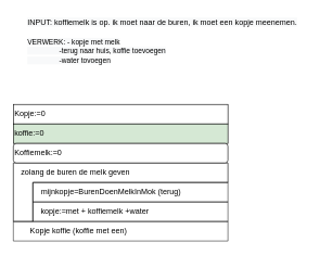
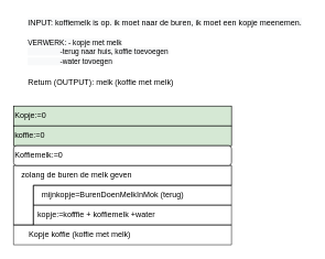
+ <mxCell id="4" value="Return (OUTPUT): melk (koffie met melk)" style="text;whiteSpace=wrap;html=1;" vertex="1" parent="1"><mxGeometry x="40" y="110" width="250" height="30" as="geometry" /></mxCell>
- <mxCell id="6" value="Kopje:=0" style="rounded=0;whiteSpace=wrap;html=1;align=left;" vertex="1" parent="5"><mxGeometry width="330" height="30" as="geometry" /></mxCell>
+ <mxCell id="6" value="Kopje:=0" style="rounded=0;whiteSpace=wrap;html=1;align=left;fillColor=#d5e8d4;" vertex="1" parent="5"><mxGeometry width="330" height="30" as="geometry" /></mxCell>
- <mxCell id="14" value="kopje:=met + koffiemelk +water" style="text;html=1;resizable=0;autosize=1;align=center;verticalAlign=middle;points=[];fillColor=none;strokeColor=none;rounded=0;" vertex="1" parent="5"><mxGeometry x="30" y="155" width="190" height="20" as="geometry" /></mxCell>
+ <mxCell id="14" value="kopje:=kofffie + koffiemelk +water" style="text;html=1;resizable=0;autosize=1;align=center;verticalAlign=middle;points=[];fillColor=none;strokeColor=none;rounded=0;" vertex="1" parent="5"><mxGeometry x="30" y="155" width="190" height="20" as="geometry" /></mxCell>
- <mxCell id="16" value="Kopje koffie (koffie met een)" style="text;html=1;resizable=0;autosize=1;align=center;verticalAlign=middle;points=[];fillColor=none;strokeColor=none;rounded=0;" vertex="1" parent="5"><mxGeometry x="15" y="185" width="170" height="20" as="geometry" /></mxCell>
+ <mxCell id="16" value="Kopje koffie (koffie met melk)" style="text;html=1;resizable=0;autosize=1;align=center;verticalAlign=middle;points=[];fillColor=none;strokeColor=none;rounded=0;" vertex="1" parent="5"><mxGeometry x="15" y="185" width="170" height="20" as="geometry" /></mxCell>
